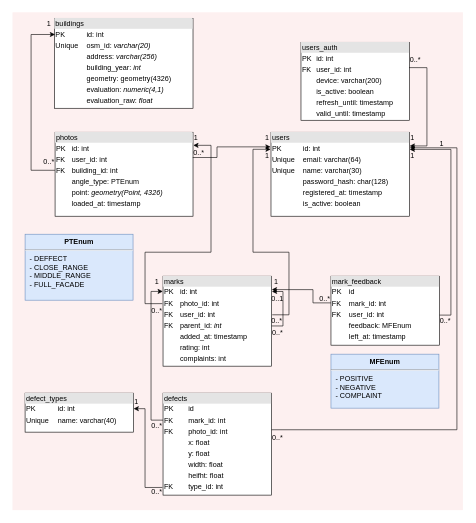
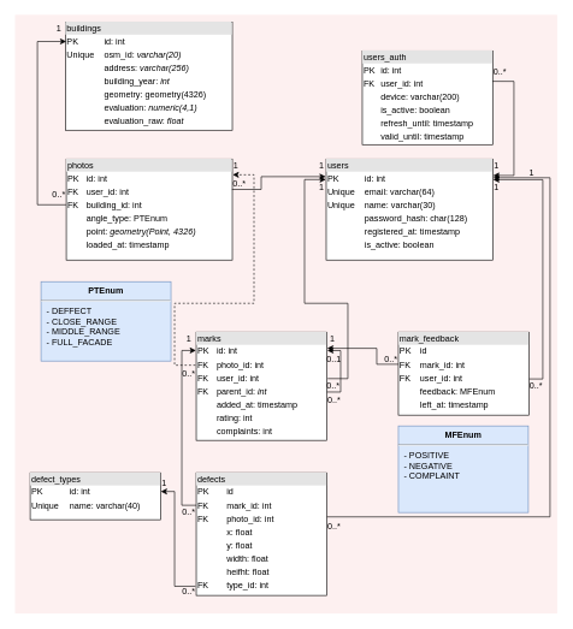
- <mxCell id="14" value="" style="endArrow=classic;html=1;rounded=0;exitX=-0.006;exitY=0.305;exitDx=0;exitDy=0;exitPerimeter=0;edgeStyle=orthogonalEdgeStyle;entryX=1.002;entryY=0.156;entryDx=0;entryDy=0;entryPerimeter=0;" parent="1" source="6" target="3" edge="1"><mxGeometry width="50" height="50" relative="1" as="geometry"><mxPoint x="270.16" y="511.68" as="sourcePoint" /><mxPoint x="452" y="280.03" as="targetPoint" /><Array as="points"><mxPoint x="241" y="506" /><mxPoint x="241" y="420" /><mxPoint x="351" y="420" /><mxPoint x="351" y="242" /></Array></mxGeometry></mxCell>
+ <mxCell id="14" value="" style="endArrow=classic;html=1;rounded=0;exitX=-0.006;exitY=0.305;exitDx=0;exitDy=0;exitPerimeter=0;edgeStyle=orthogonalEdgeStyle;entryX=1.002;entryY=0.156;entryDx=0;entryDy=0;entryPerimeter=0;dashed=1;" parent="1" source="6" target="3" edge="1"><mxGeometry width="50" height="50" relative="1" as="geometry"><mxPoint x="270.16" y="511.68" as="sourcePoint" /><mxPoint x="452" y="280.03" as="targetPoint" /><Array as="points"><mxPoint x="241" y="506" /><mxPoint x="241" y="420" /><mxPoint x="351" y="420" /><mxPoint x="351" y="242" /></Array></mxGeometry></mxCell>
- <mxCell id="10" value="&lt;p style=&quot;margin: 0px ; margin-top: 6px ; text-align: center&quot;&gt;&lt;b&gt;PTEnum&lt;/b&gt;&lt;/p&gt;&lt;hr&gt;&lt;p style=&quot;margin: 0px ; margin-left: 8px&quot;&gt;- DEFFECT&lt;/p&gt;&lt;p style=&quot;margin: 0px ; margin-left: 8px&quot;&gt;- CLOSE_RANGE&lt;br&gt;- MIDDLE_RANGE&lt;/p&gt;&lt;p style=&quot;margin: 0px ; margin-left: 8px&quot;&gt;- FULL_FACADE&lt;/p&gt;" style="align=left;overflow=fill;html=1;dropTarget=0;fillColor=#dae8fc;strokeColor=#6c8ebf;" parent="1" vertex="1"><mxGeometry x="41" y="390" width="180" height="110" as="geometry" /></mxCell>
+ <mxCell id="10" value="&lt;p style=&quot;margin: 0px ; margin-top: 6px ; text-align: center&quot;&gt;&lt;b&gt;PTEnum&lt;/b&gt;&lt;/p&gt;&lt;hr&gt;&lt;p style=&quot;margin: 0px ; margin-left: 8px&quot;&gt;- DEFFECT&lt;/p&gt;&lt;p style=&quot;margin: 0px ; margin-left: 8px&quot;&gt;- CLOSE_RANGE&lt;br&gt;- MIDDLE_RANGE&lt;/p&gt;&lt;p style=&quot;margin: 0px ; margin-left: 8px&quot;&gt;- FULL_FACADE&lt;/p&gt;" style="align=left;overflow=fill;html=1;dropTarget=0;fillColor=#dae8fc;strokeColor=#6c8ebf;" parent="1" vertex="1"><mxGeometry x="56" y="390" width="180" height="110" as="geometry" /></mxCell>
- <mxCell id="11" value="&lt;p style=&quot;margin: 0px ; margin-top: 6px ; text-align: center&quot;&gt;&lt;b&gt;MFEnum&lt;/b&gt;&lt;/p&gt;&lt;hr&gt;&lt;p style=&quot;margin: 0px ; margin-left: 8px&quot;&gt;- POSITIVE&lt;/p&gt;&lt;p style=&quot;margin: 0px ; margin-left: 8px&quot;&gt;- NEGATIVE&lt;br&gt;- COMPLAINT&lt;br&gt;&lt;/p&gt;" style="align=left;overflow=fill;html=1;dropTarget=0;fillColor=#dae8fc;strokeColor=#6c8ebf;" parent="1" vertex="1"><mxGeometry x="551" y="590" width="180" height="90" as="geometry" /></mxCell>
+ <mxCell id="11" value="&lt;p style=&quot;margin: 0px ; margin-top: 6px ; text-align: center&quot;&gt;&lt;b&gt;MFEnum&lt;/b&gt;&lt;/p&gt;&lt;hr&gt;&lt;p style=&quot;margin: 0px ; margin-left: 8px&quot;&gt;- POSITIVE&lt;/p&gt;&lt;p style=&quot;margin: 0px ; margin-left: 8px&quot;&gt;- NEGATIVE&lt;br&gt;- COMPLAINT&lt;br&gt;&lt;/p&gt;" style="align=left;overflow=fill;html=1;dropTarget=0;fillColor=#dae8fc;strokeColor=#6c8ebf;" parent="1" vertex="1"><mxGeometry x="551" y="590" width="180" height="120" as="geometry" /></mxCell>
